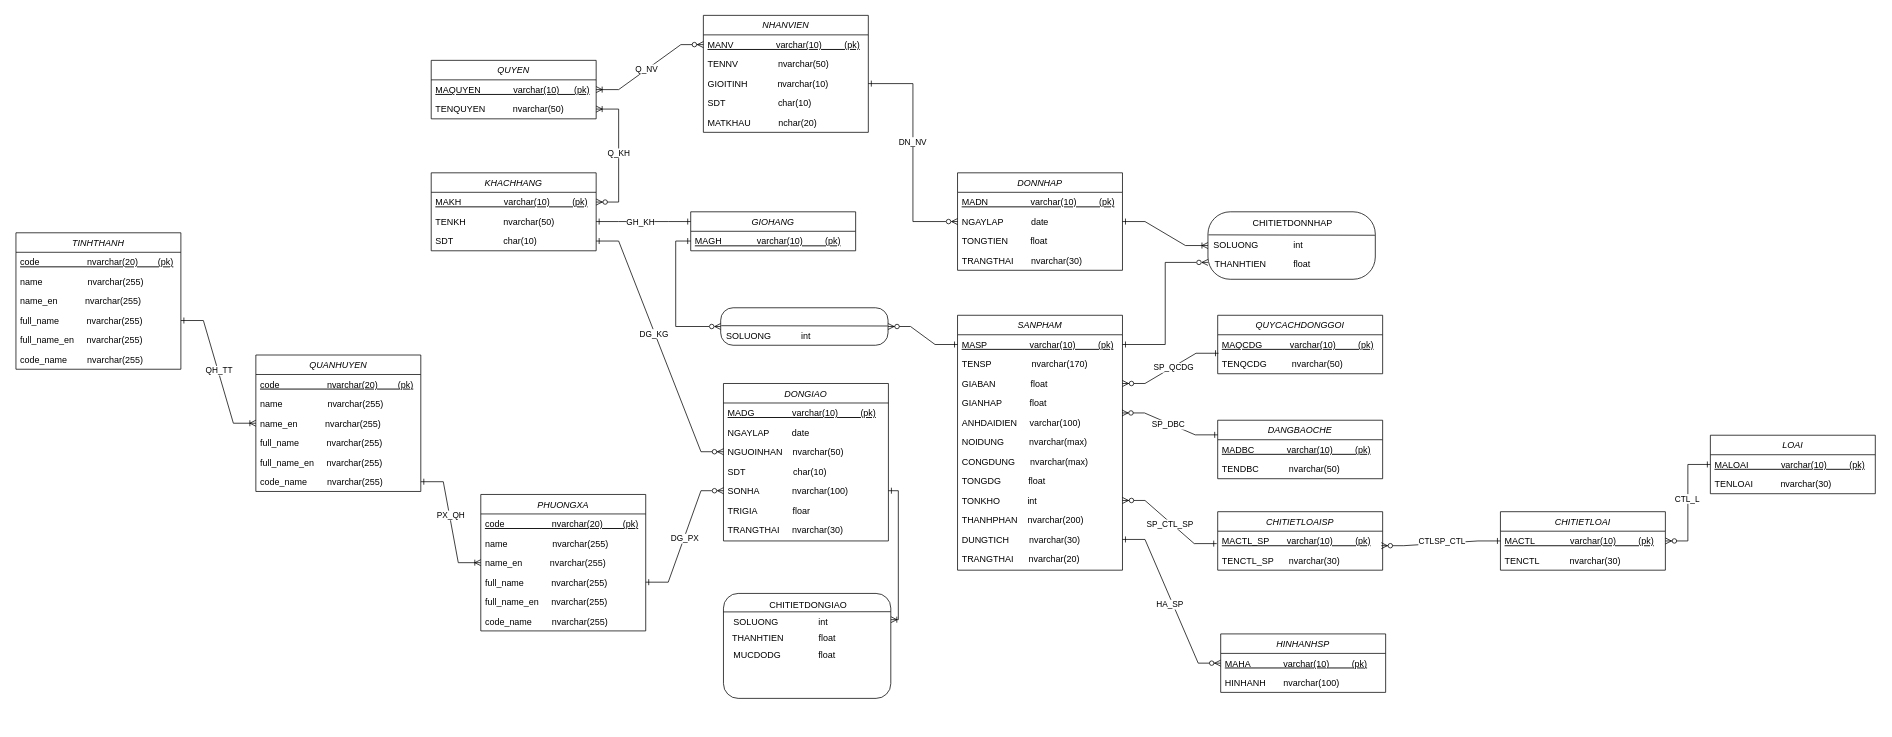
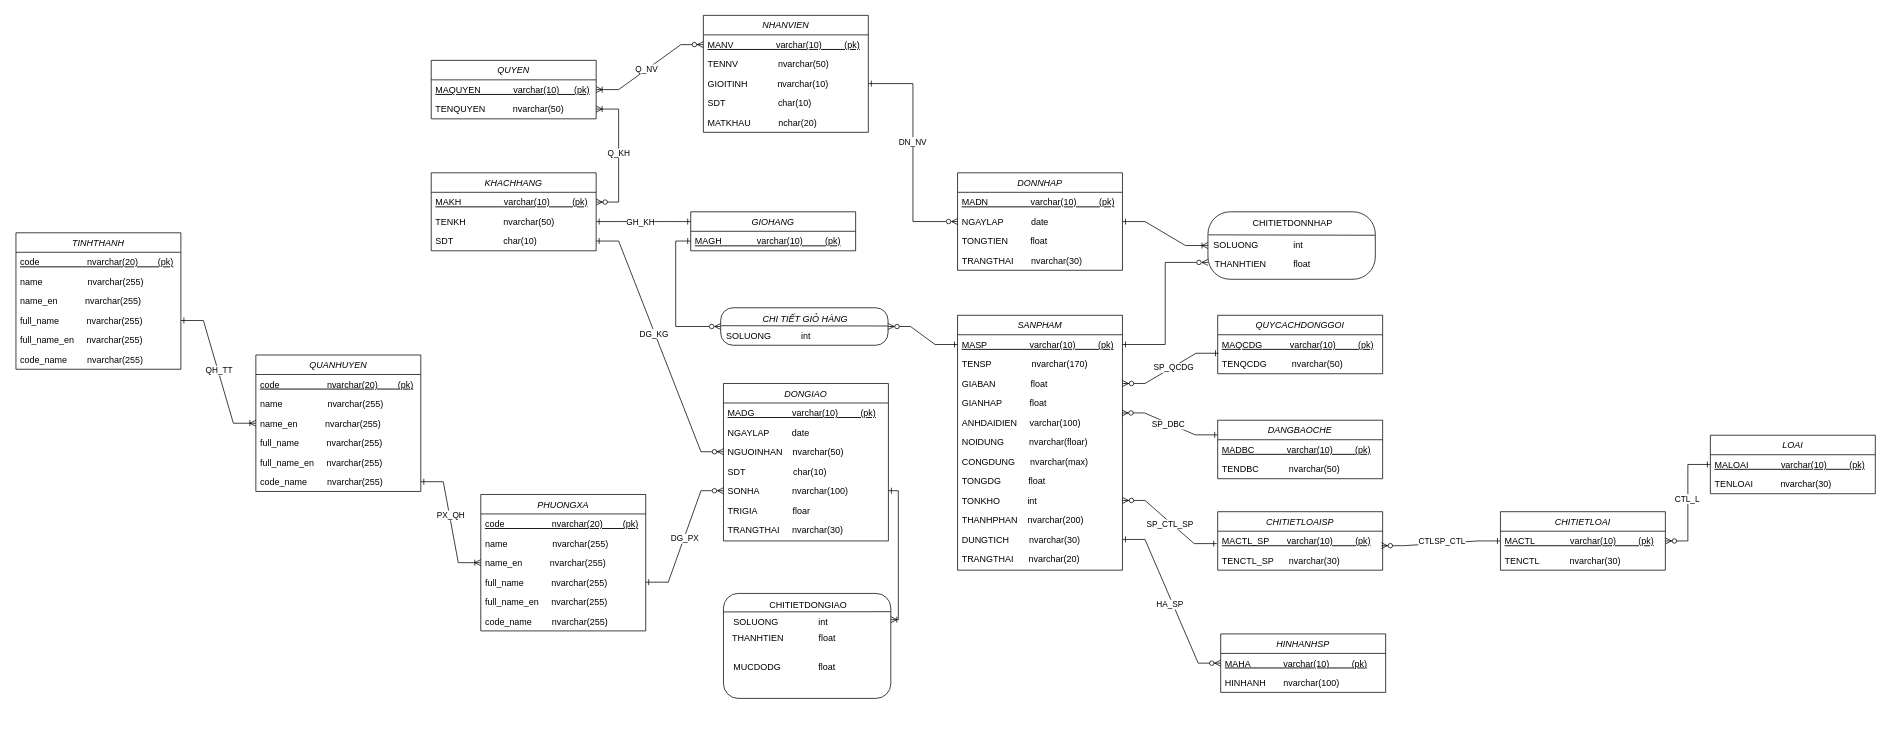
+ <mxCell id="92" value="&lt;span style=&quot;color: rgb(0, 0, 0); font-family: Helvetica; font-size: 12px; font-style: italic; font-variant-ligatures: normal; font-variant-caps: normal; font-weight: 400; letter-spacing: normal; orphans: 2; text-indent: 0px; text-transform: none; widows: 2; word-spacing: 0px; -webkit-text-stroke-width: 0px; background-color: rgb(251, 251, 251); text-decoration-thickness: initial; text-decoration-style: initial; text-decoration-color: initial; float: none; display: inline !important;&quot;&gt;CHI TIẾT GIỎ HÀNG&lt;/span&gt;" style="text;whiteSpace=wrap;html=1;align=center;" vertex="1" parent="88"><mxGeometry x="43.2" y="0.778" width="140.0" height="22.556" as="geometry" /></mxCell>
- <mxCell id="8" value="NOIDUNG          nvarchar(max)" style="text;align=left;verticalAlign=top;spacingLeft=4;spacingRight=4;overflow=hidden;rotatable=0;points=[[0,0.5],[1,0.5]];portConstraint=eastwest;rounded=0;shadow=0;html=0;" vertex="1" parent="2"><mxGeometry y="156" width="220" height="26" as="geometry" /></mxCell>
+ <mxCell id="8" value="NOIDUNG          nvarchar(floar)" style="text;align=left;verticalAlign=top;spacingLeft=4;spacingRight=4;overflow=hidden;rotatable=0;points=[[0,0.5],[1,0.5]];portConstraint=eastwest;rounded=0;shadow=0;html=0;" vertex="1" parent="2"><mxGeometry y="156" width="220" height="26" as="geometry" /></mxCell>
- <mxCell id="105" value="MUCDODG               float" style="text;align=left;verticalAlign=top;spacingLeft=4;spacingRight=4;overflow=hidden;rotatable=0;points=[[0,0.5],[1,0.5]];portConstraint=eastwest;rounded=0;shadow=0;html=0;fontStyle=0" vertex="1" parent="99"><mxGeometry x="7.6" y="69" width="212.4" height="20" as="geometry" /></mxCell>
+ <mxCell id="105" value="MUCDODG               float" style="text;align=left;verticalAlign=top;spacingLeft=4;spacingRight=4;overflow=hidden;rotatable=0;points=[[0,0.5],[1,0.5]];portConstraint=eastwest;rounded=0;shadow=0;html=0;fontStyle=0" vertex="1" parent="99"><mxGeometry x="7.6" y="84" width="212.4" height="20" as="geometry" /></mxCell>
